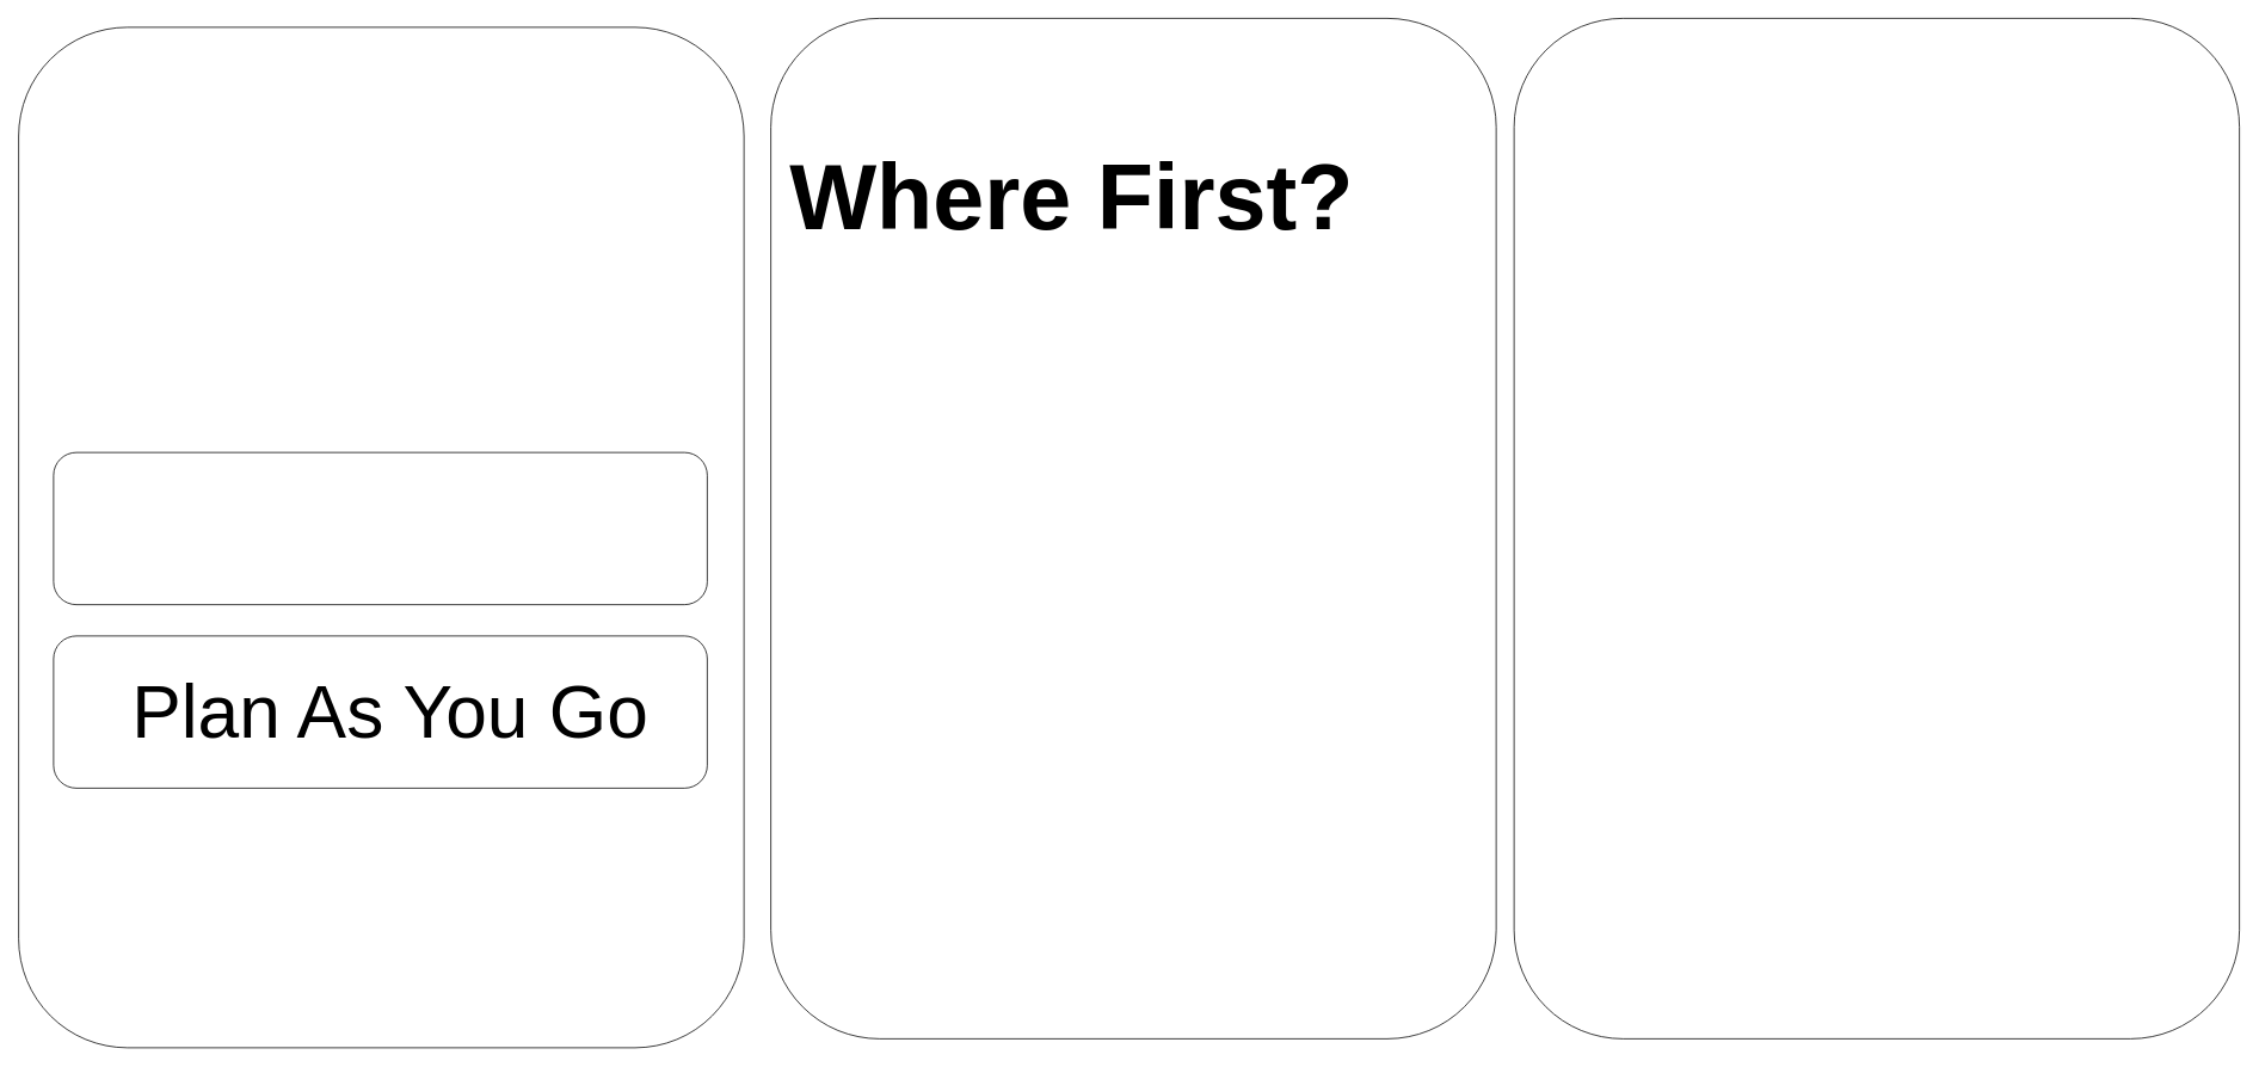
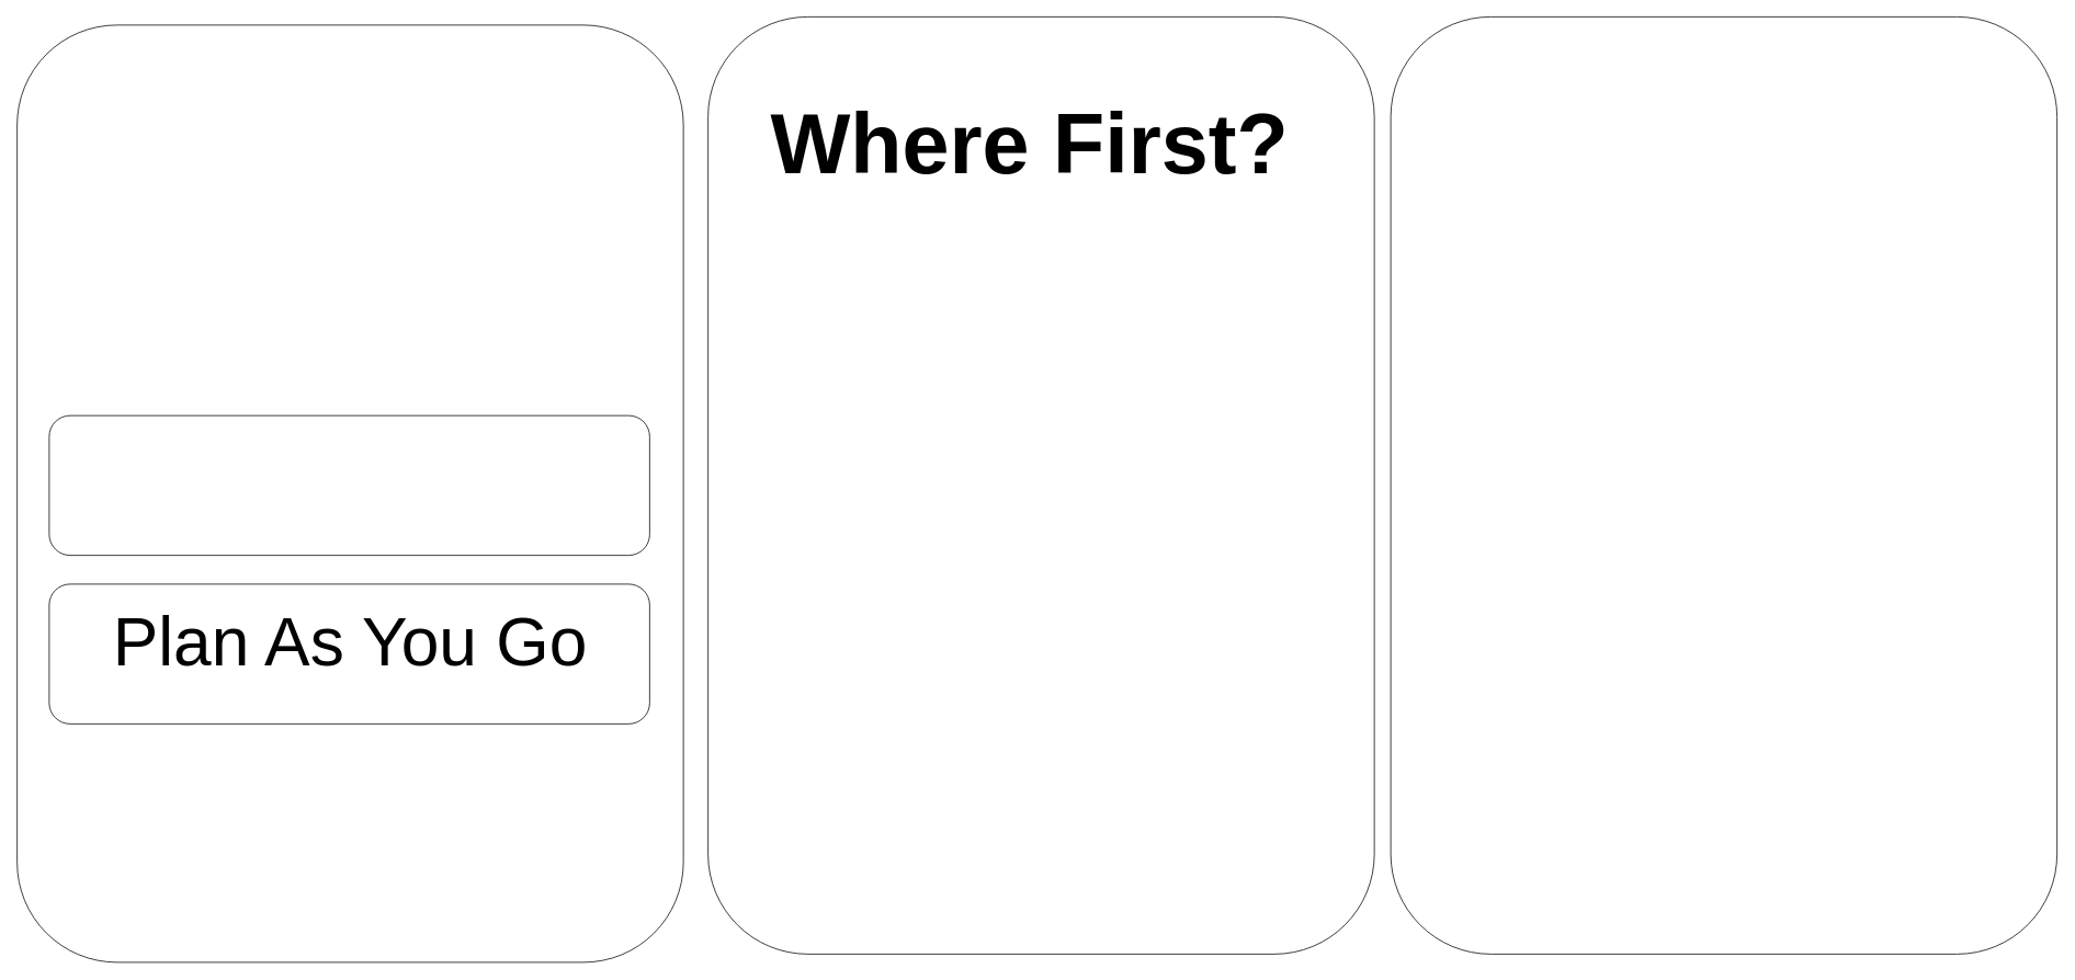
- <mxCell id="8" value="&lt;b style=&quot;&quot;&gt;&lt;font style=&quot;font-size: 103px;&quot;&gt;Where First?&lt;/font&gt;&lt;/b&gt;" style="text;html=1;strokeColor=none;fillColor=none;align=center;verticalAlign=middle;whiteSpace=wrap;rounded=0;" vertex="1" parent="1"><mxGeometry x="871" y="105" width="650" height="230" as="geometry" /></mxCell>
+ <mxCell id="8" value="&lt;b style=&quot;&quot;&gt;&lt;font style=&quot;font-size: 103px;&quot;&gt;Where First?&lt;/font&gt;&lt;/b&gt;" style="text;html=1;strokeColor=none;fillColor=none;align=center;verticalAlign=middle;whiteSpace=wrap;rounded=0;" vertex="1" parent="1"><mxGeometry x="926" y="60" width="650" height="230" as="geometry" /></mxCell>
- <mxCell id="7" value="&lt;font style=&quot;font-size: 83px;&quot;&gt;Plan As You Go&lt;/font&gt;" style="text;html=1;strokeColor=none;fillColor=none;align=center;verticalAlign=middle;whiteSpace=wrap;rounded=0;" vertex="1" parent="1"><mxGeometry x="140" y="730" width="590" height="130" as="geometry" /></mxCell>
+ <mxCell id="7" value="&lt;font style=&quot;font-size: 83px;&quot;&gt;Plan As You Go&lt;/font&gt;" style="text;html=1;strokeColor=none;fillColor=none;align=center;verticalAlign=middle;whiteSpace=wrap;rounded=0;" vertex="1" parent="1"><mxGeometry x="130" y="715" width="590" height="130" as="geometry" /></mxCell>
